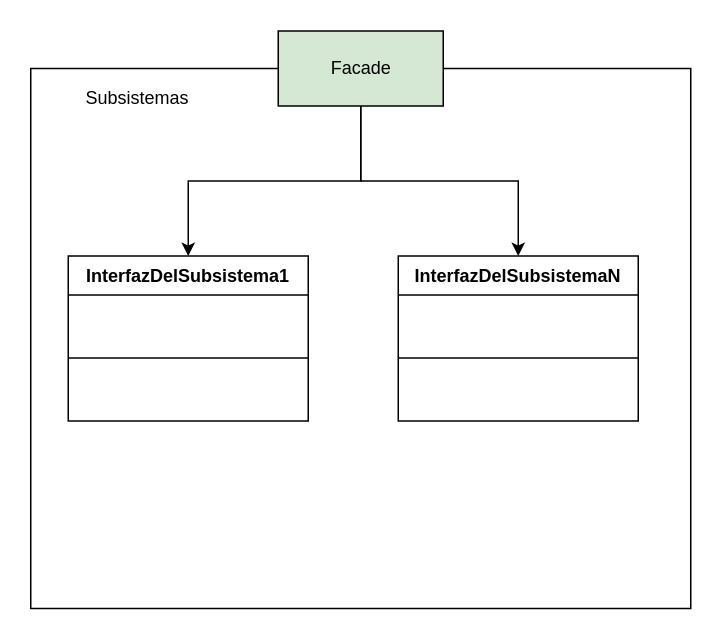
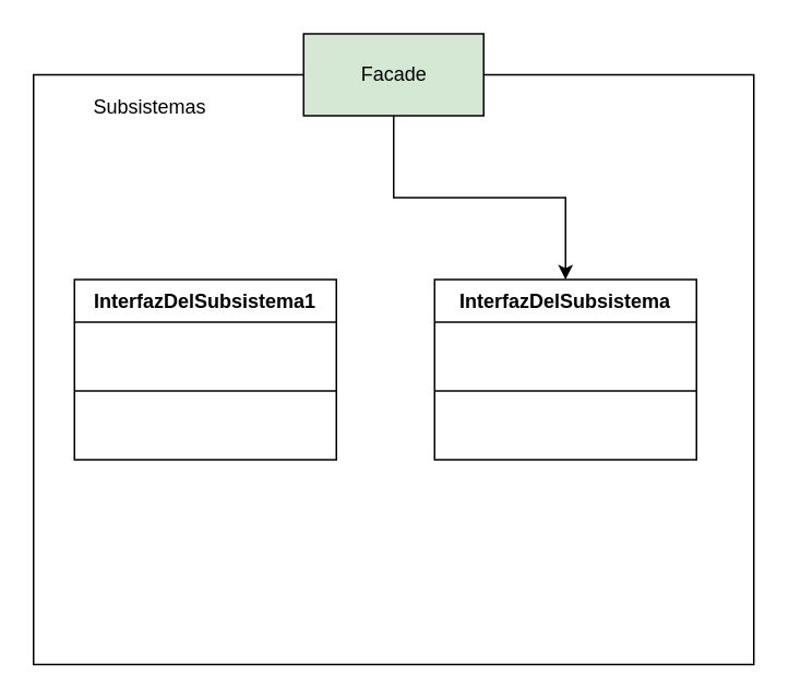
- <mxCell id="4" style="edgeStyle=orthogonalEdgeStyle;rounded=0;orthogonalLoop=1;jettySize=auto;html=1;entryX=0.5;entryY=0;entryDx=0;entryDy=0;" edge="1" parent="1" source="5" target="7"><mxGeometry relative="1" as="geometry" /></mxCell>
- <mxCell id="9" value="InterfazDelSubsistemaN" style="swimlane;fontStyle=1;align=center;verticalAlign=top;childLayout=stackLayout;horizontal=1;startSize=26;horizontalStack=0;resizeParent=1;resizeParentMax=0;resizeLast=0;collapsible=1;marginBottom=0;" vertex="1" parent="1"><mxGeometry x="265" y="170" width="160" height="110" as="geometry" /></mxCell>
+ <mxCell id="9" value="InterfazDelSubsistema" style="swimlane;fontStyle=1;align=center;verticalAlign=top;childLayout=stackLayout;horizontal=1;startSize=26;horizontalStack=0;resizeParent=1;resizeParentMax=0;resizeLast=0;collapsible=1;marginBottom=0;" vertex="1" parent="1"><mxGeometry x="265" y="170" width="160" height="110" as="geometry" /></mxCell>
